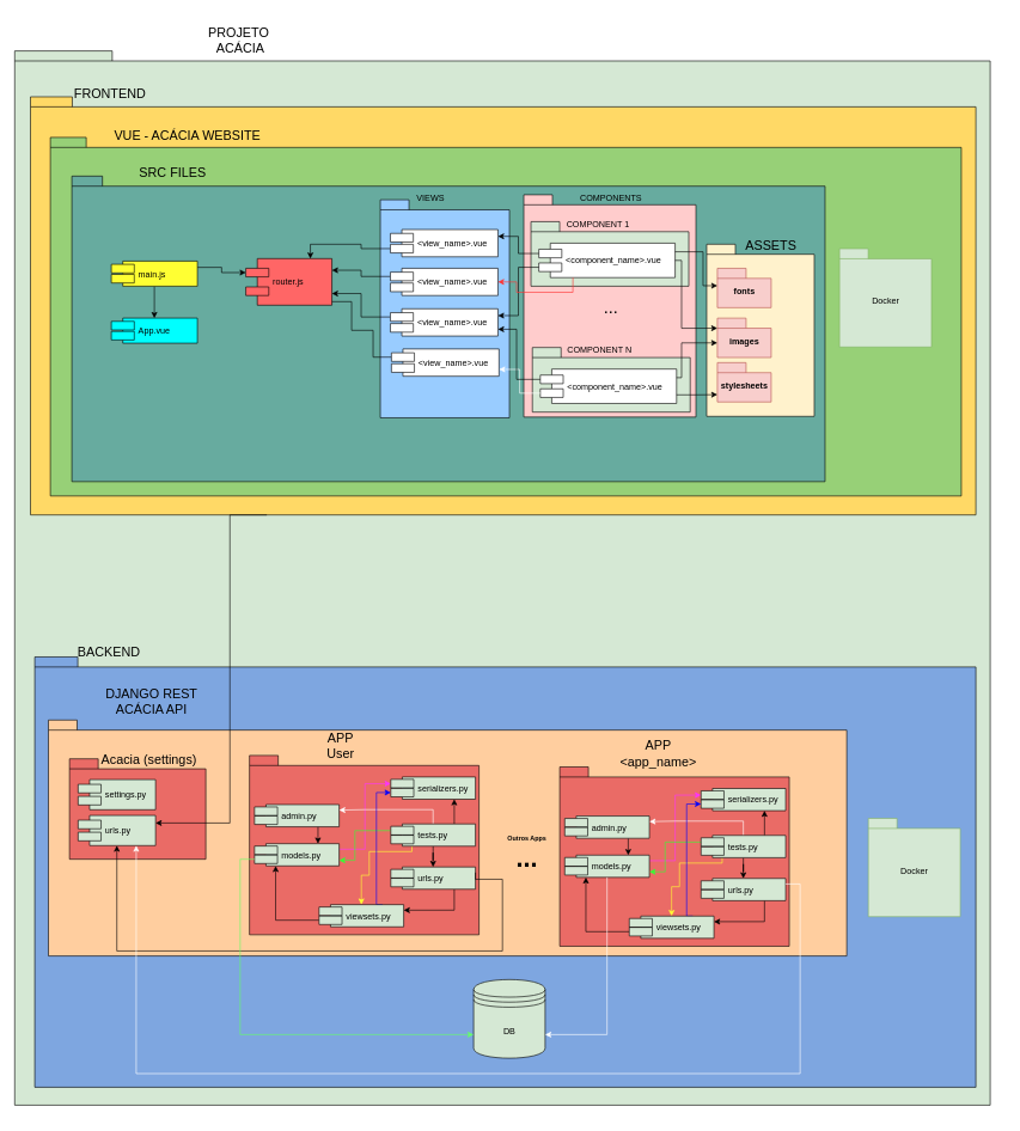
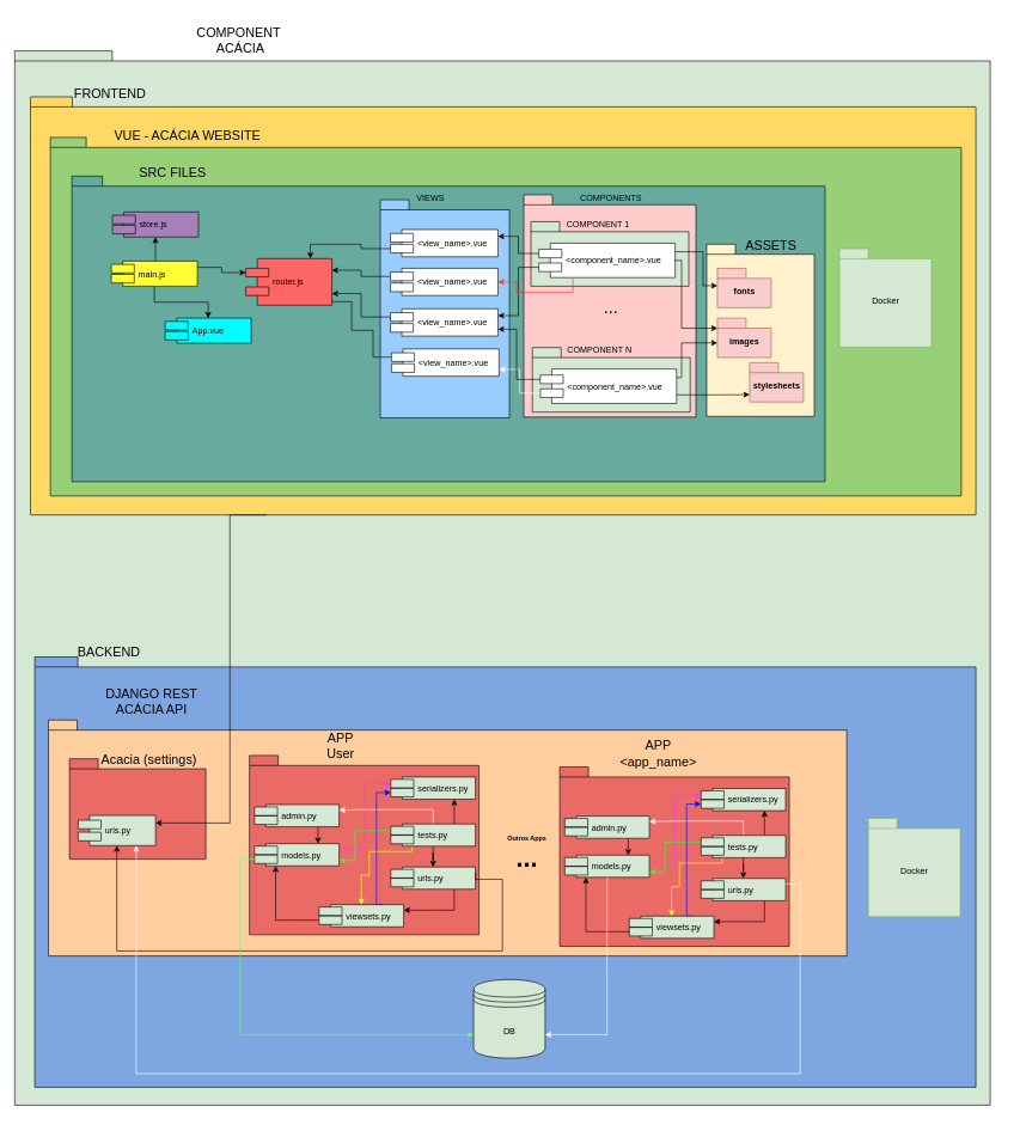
- <mxCell id="2" value="&lt;font style=&quot;font-size: 18px&quot;&gt;PROJETO&amp;nbsp;&lt;br&gt;ACÁCIA&lt;/font&gt;" style="text;html=1;strokeColor=none;fillColor=none;align=center;verticalAlign=middle;whiteSpace=wrap;rounded=0;" parent="1" vertex="1"><mxGeometry x="110" y="20" width="450" height="71" as="geometry" /></mxCell>
+ <mxCell id="2" value="&lt;font style=&quot;font-size: 18px&quot;&gt;COMPONENT&amp;nbsp;&lt;br&gt;ACÁCIA&lt;/font&gt;" style="text;html=1;strokeColor=none;fillColor=none;align=center;verticalAlign=middle;whiteSpace=wrap;rounded=0;" parent="1" vertex="1"><mxGeometry x="110" y="20" width="450" height="71" as="geometry" /></mxCell>
+ <mxCell id="54" value="store.js" style="shape=component;align=left;spacingLeft=36;fillColor=#A680B8;" vertex="1" parent="8"><mxGeometry x="46.5" y="104" width="120" height="35" as="geometry" /></mxCell>
+ <mxCell id="51" style="edgeStyle=orthogonalEdgeStyle;rounded=0;orthogonalLoop=1;jettySize=auto;html=1;exitX=0.5;exitY=0;exitDx=0;exitDy=0;entryX=0.5;entryY=1;entryDx=0;entryDy=0;strokeColor=#000000;fillColor=#FFFFFF;" edge="1" parent="8" source="52" target="54"><mxGeometry relative="1" as="geometry" /></mxCell>
- <mxCell id="53" value="App.vue" style="shape=component;align=left;spacingLeft=36;fillColor=#00FFFF;" vertex="1" parent="8"><mxGeometry x="45" y="252" width="120" height="35" as="geometry" /></mxCell>
+ <mxCell id="53" value="App.vue" style="shape=component;align=left;spacingLeft=36;fillColor=#00FFFF;" vertex="1" parent="8"><mxGeometry x="120" y="252" width="120" height="35" as="geometry" /></mxCell>
- <mxCell id="18" value="stylesheets" style="shape=folder;fontStyle=1;spacingTop=10;tabWidth=40;tabHeight=14;tabPosition=left;html=1;strokeColor=#b85450;fillColor=#f8cecc;" vertex="1" parent="13"><mxGeometry x="14.894" y="175.316" width="75.01" height="54.833" as="geometry" /></mxCell>
+ <mxCell id="18" value="stylesheets" style="shape=folder;fontStyle=1;spacingTop=10;tabWidth=40;tabHeight=14;tabPosition=left;html=1;strokeColor=#b85450;fillColor=#f8cecc;" vertex="1" parent="13"><mxGeometry x="59.894" y="175.316" width="75.01" height="54.833" as="geometry" /></mxCell>
- <mxCell id="69" value="settings.py" style="shape=component;align=left;spacingLeft=36;fillColor=#D5E8D4;" parent="67" vertex="1"><mxGeometry x="12" y="39" width="108" height="42" as="geometry" /></mxCell>
